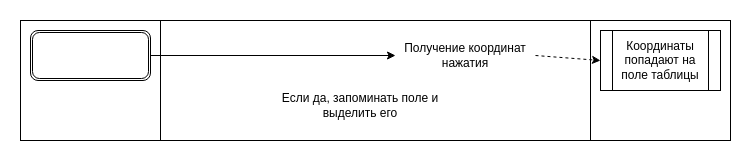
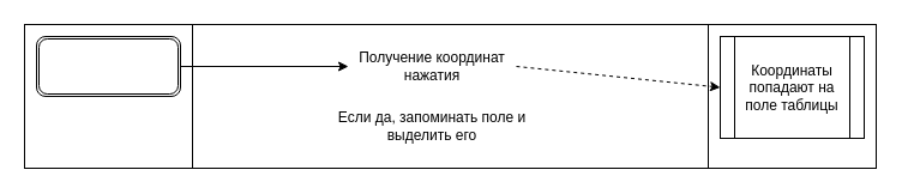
- <mxCell id="4" value="Получение координат нажатия" style="text;html=1;strokeColor=none;fillColor=none;align=center;verticalAlign=middle;whiteSpace=wrap;rounded=0;" vertex="1" parent="1"><mxGeometry x="395" y="40" width="140" height="30" as="geometry" /></mxCell>
+ <mxCell id="4" value="Получение координат нажатия" style="text;html=1;strokeColor=none;fillColor=none;align=center;verticalAlign=middle;whiteSpace=wrap;rounded=0;" vertex="1" parent="1"><mxGeometry x="290" y="40" width="140" height="30" as="geometry" /></mxCell>
- <mxCell id="6" value="Координаты попадают на поле таблицы" style="shape=process;whiteSpace=wrap;html=1;backgroundOutline=1;" vertex="1" parent="1"><mxGeometry x="600" y="30" width="120" height="60" as="geometry" /></mxCell>
+ <mxCell id="6" value="Координаты попадают на поле таблицы" style="shape=process;whiteSpace=wrap;html=1;backgroundOutline=1;" vertex="1" parent="1"><mxGeometry x="600" y="30" width="120" height="85" as="geometry" /></mxCell>
